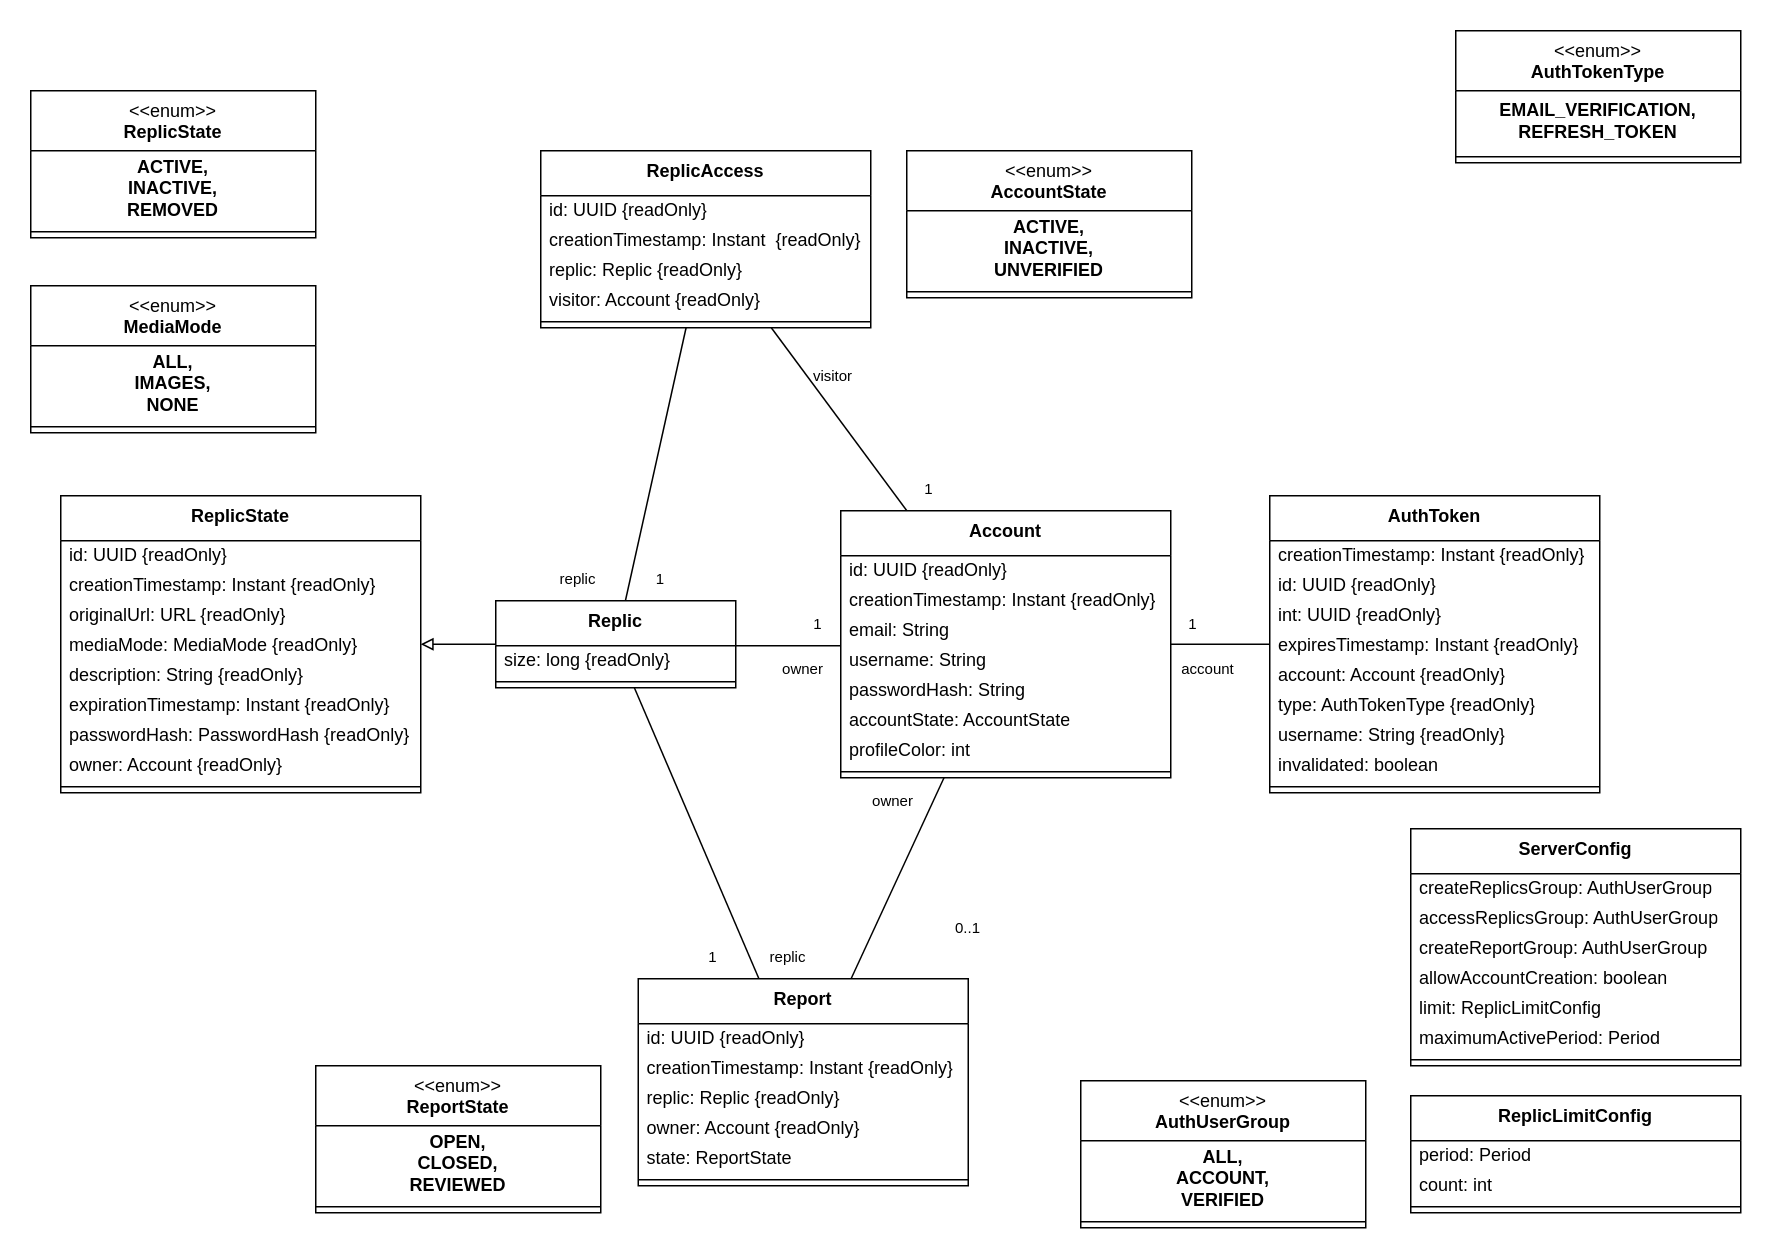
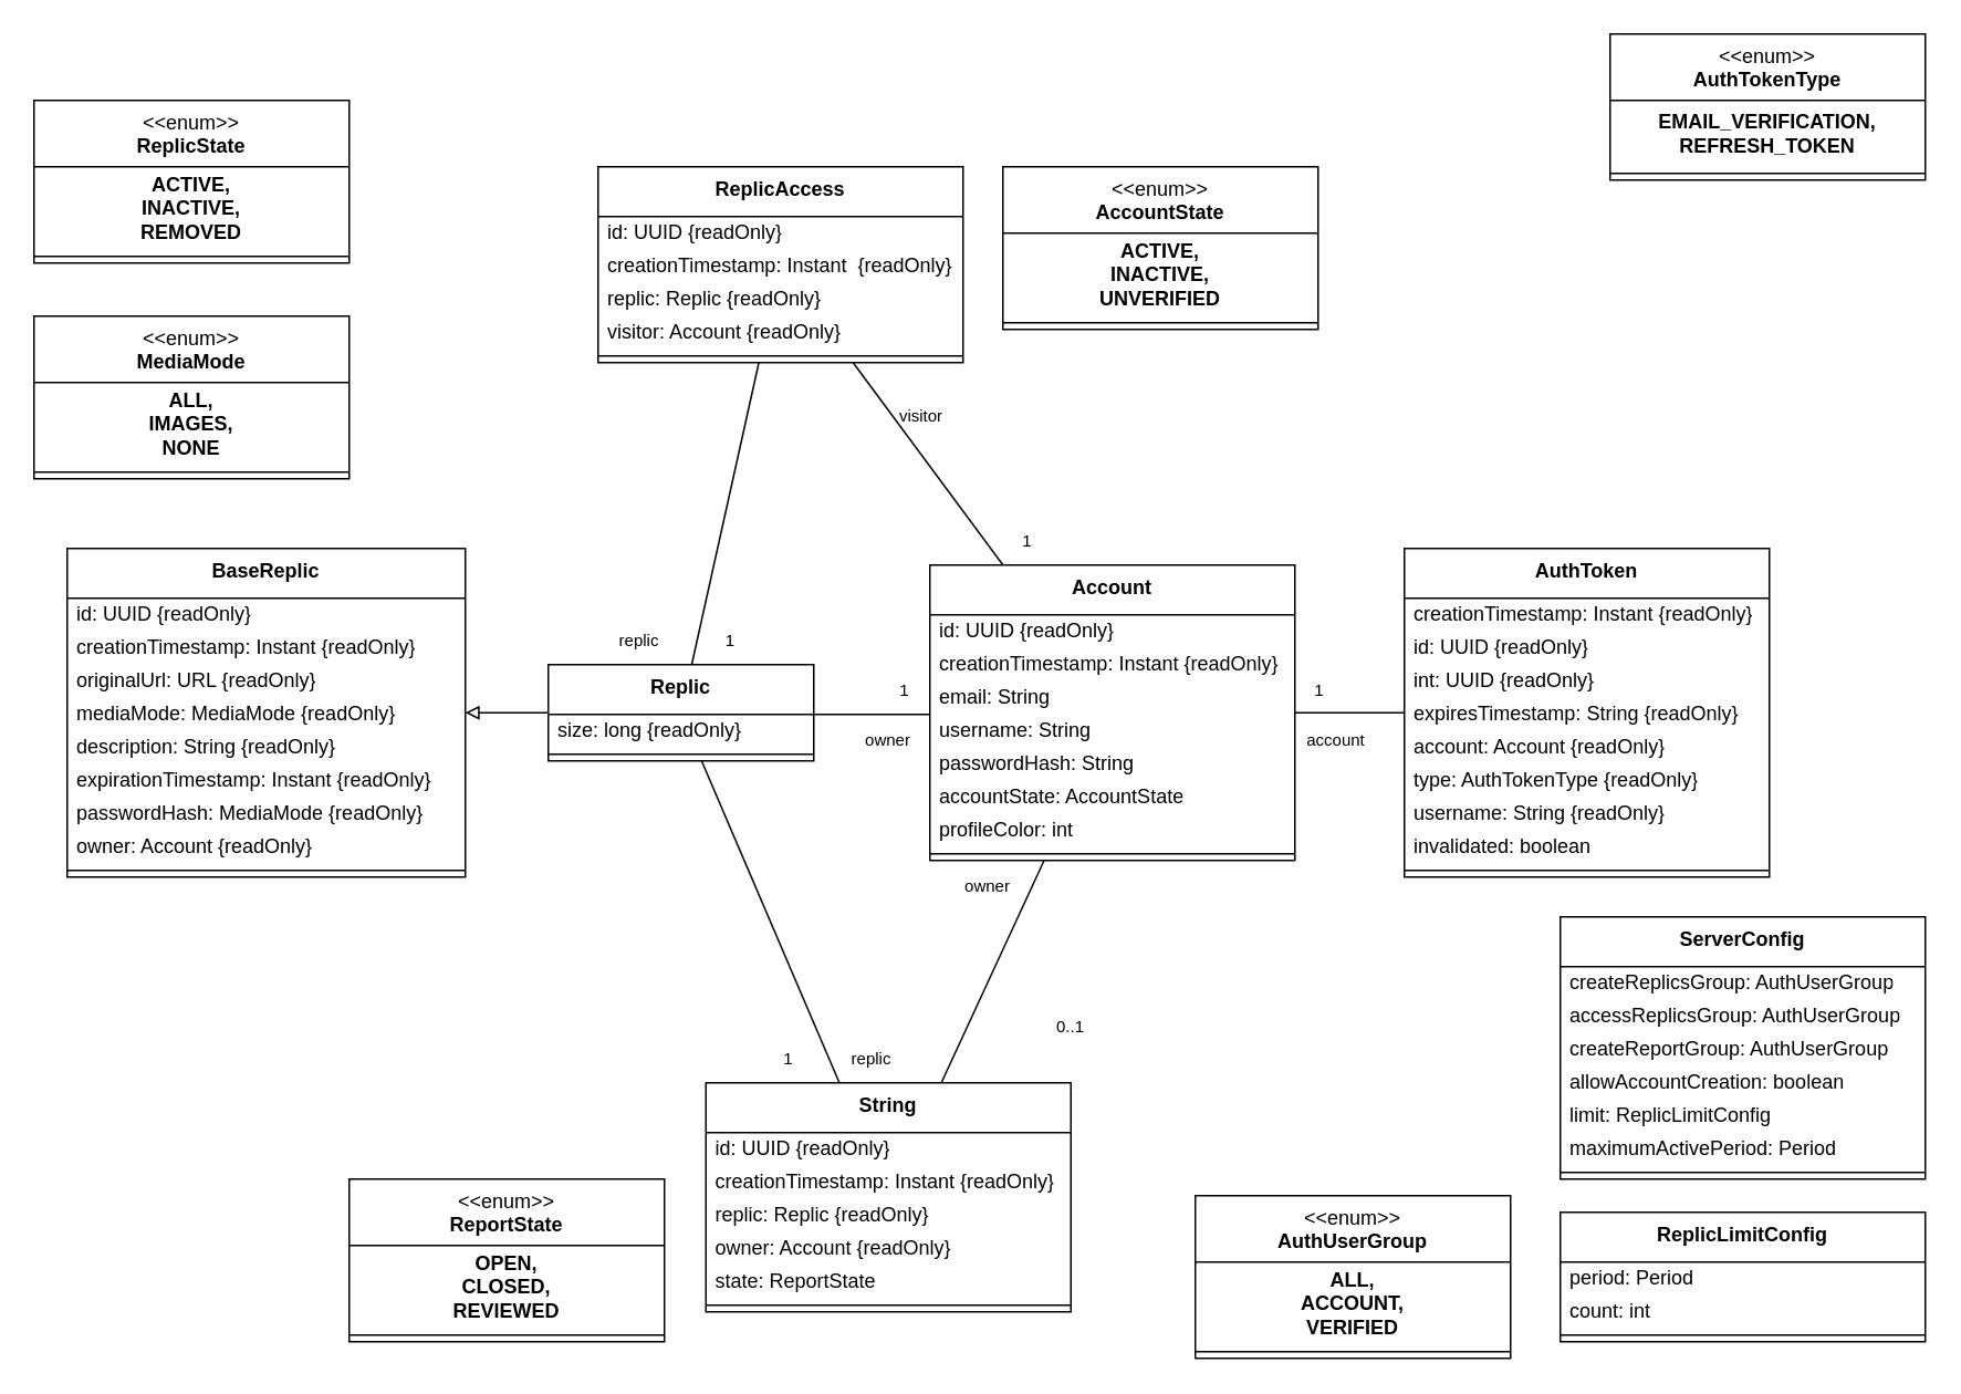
- <mxCell id="86" value="&lt;b&gt;ReplicState&lt;/b&gt;" style="swimlane;fontStyle=0;align=center;verticalAlign=top;childLayout=stackLayout;horizontal=1;startSize=30;horizontalStack=0;resizeParent=1;resizeParentMax=0;resizeLast=0;collapsible=0;marginBottom=0;html=1;whiteSpace=wrap;" vertex="1" parent="1"><mxGeometry x="40" y="330" width="240" height="198" as="geometry" /></mxCell>
+ <mxCell id="86" value="&lt;b&gt;BaseReplic&lt;/b&gt;" style="swimlane;fontStyle=0;align=center;verticalAlign=top;childLayout=stackLayout;horizontal=1;startSize=30;horizontalStack=0;resizeParent=1;resizeParentMax=0;resizeLast=0;collapsible=0;marginBottom=0;html=1;whiteSpace=wrap;" vertex="1" parent="1"><mxGeometry x="40" y="330" width="240" height="198" as="geometry" /></mxCell>
- <mxCell id="38" value="expiresTimestamp: Instant {readOnly}" style="text;html=1;strokeColor=none;fillColor=none;align=left;verticalAlign=middle;spacingLeft=4;spacingRight=4;overflow=hidden;rotatable=0;points=[[0,0.5],[1,0.5]];portConstraint=eastwest;whiteSpace=wrap;" vertex="1" parent="34"><mxGeometry y="90" width="220" height="20" as="geometry" /></mxCell>
+ <mxCell id="38" value="expiresTimestamp: String {readOnly}" style="text;html=1;strokeColor=none;fillColor=none;align=left;verticalAlign=middle;spacingLeft=4;spacingRight=4;overflow=hidden;rotatable=0;points=[[0,0.5],[1,0.5]];portConstraint=eastwest;whiteSpace=wrap;" vertex="1" parent="34"><mxGeometry y="90" width="220" height="20" as="geometry" /></mxCell>
- <mxCell id="93" value="passwordHash: PasswordHash {readOnly}" style="text;html=1;strokeColor=none;fillColor=none;align=left;verticalAlign=middle;spacingLeft=4;spacingRight=4;overflow=hidden;rotatable=0;points=[[0,0.5],[1,0.5]];portConstraint=eastwest;whiteSpace=wrap;" vertex="1" parent="86"><mxGeometry y="150" width="240" height="20" as="geometry" /></mxCell>
+ <mxCell id="93" value="passwordHash: MediaMode {readOnly}" style="text;html=1;strokeColor=none;fillColor=none;align=left;verticalAlign=middle;spacingLeft=4;spacingRight=4;overflow=hidden;rotatable=0;points=[[0,0.5],[1,0.5]];portConstraint=eastwest;whiteSpace=wrap;" vertex="1" parent="86"><mxGeometry y="150" width="240" height="20" as="geometry" /></mxCell>
- <mxCell id="49" value="&lt;b&gt;Report&lt;/b&gt;" style="swimlane;fontStyle=0;align=center;verticalAlign=top;childLayout=stackLayout;horizontal=1;startSize=30;horizontalStack=0;resizeParent=1;resizeParentMax=0;resizeLast=0;collapsible=0;marginBottom=0;html=1;whiteSpace=wrap;" vertex="1" parent="1"><mxGeometry x="425" y="652" width="220" height="138" as="geometry" /></mxCell>
+ <mxCell id="49" value="&lt;b&gt;String&lt;/b&gt;" style="swimlane;fontStyle=0;align=center;verticalAlign=top;childLayout=stackLayout;horizontal=1;startSize=30;horizontalStack=0;resizeParent=1;resizeParentMax=0;resizeLast=0;collapsible=0;marginBottom=0;html=1;whiteSpace=wrap;" vertex="1" parent="1"><mxGeometry x="425" y="652" width="220" height="138" as="geometry" /></mxCell>
